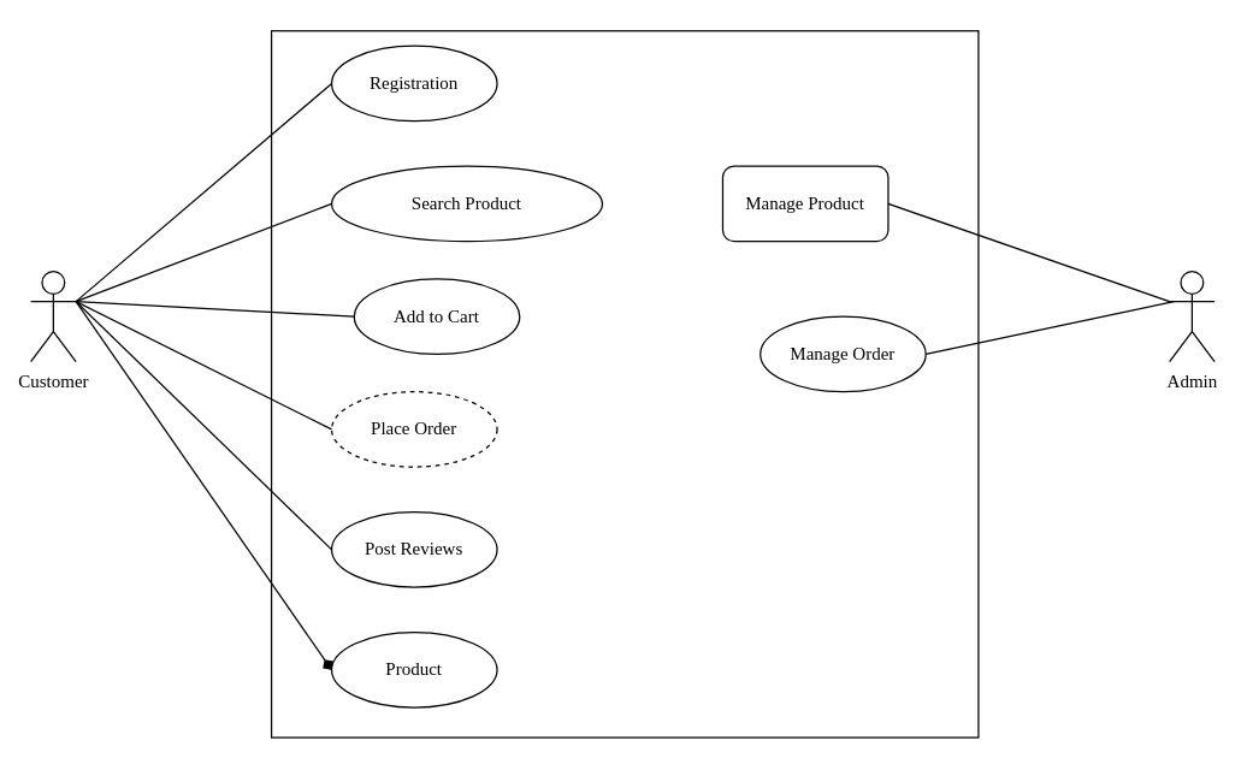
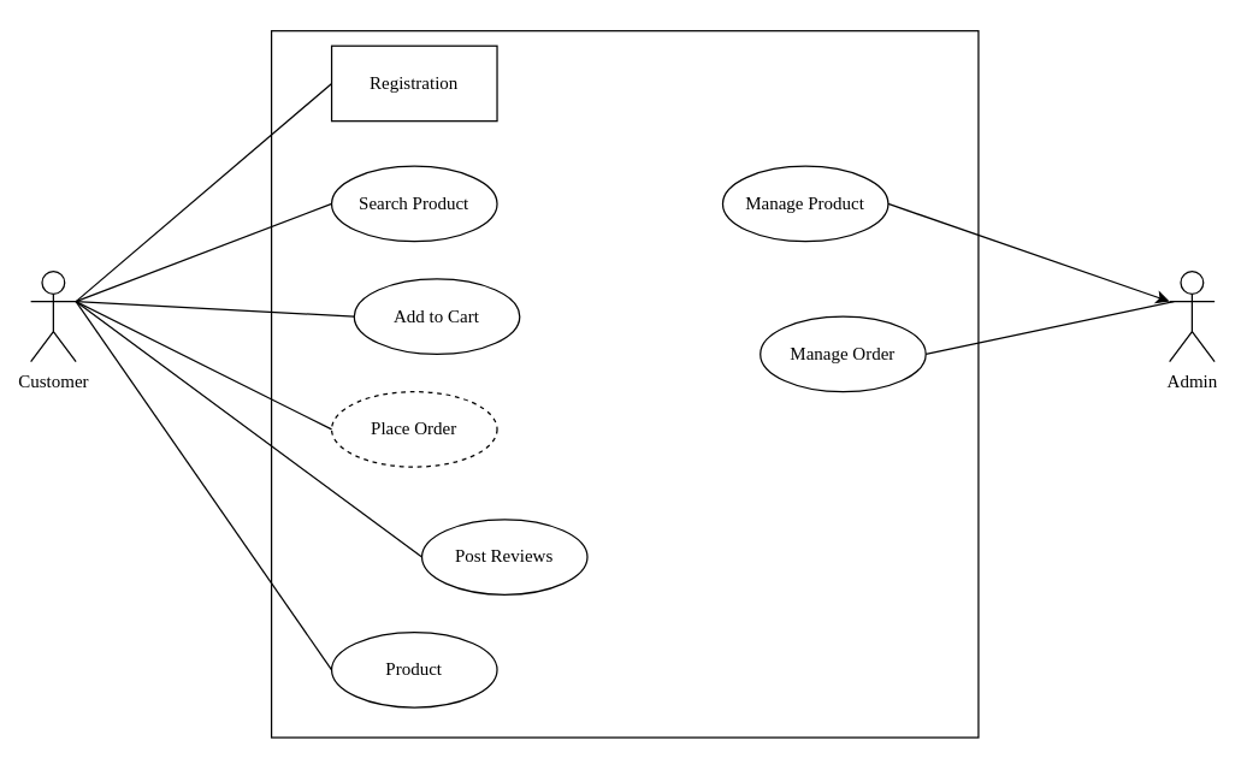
- <mxCell id="5" value="&lt;font face=&quot;Times New Roman&quot;&gt;Registration&lt;/font&gt;" style="ellipse;whiteSpace=wrap;html=1;fillColor=none;" vertex="1" parent="1"><mxGeometry x="220" y="30" width="110" height="50" as="geometry" /></mxCell>
+ <mxCell id="5" value="&lt;font face=&quot;Times New Roman&quot;&gt;Registration&lt;/font&gt;" style="whiteSpace=wrap;html=1;fillColor=none;rounded=0;" vertex="1" parent="1"><mxGeometry x="220" y="30" width="110" height="50" as="geometry" /></mxCell>
- <mxCell id="6" value="&lt;font face=&quot;Times New Roman&quot;&gt;Search Product&lt;/font&gt;" style="ellipse;whiteSpace=wrap;html=1;fillColor=none;" vertex="1" parent="1"><mxGeometry x="220" y="110" width="180" height="50" as="geometry" /></mxCell>
+ <mxCell id="6" value="&lt;font face=&quot;Times New Roman&quot;&gt;Search Product&lt;/font&gt;" style="ellipse;whiteSpace=wrap;html=1;fillColor=none;" vertex="1" parent="1"><mxGeometry x="220" y="110" width="110" height="50" as="geometry" /></mxCell>
- <mxCell id="15" value="&lt;font face=&quot;Times New Roman&quot;&gt;Manage Product&lt;/font&gt;" style="whiteSpace=wrap;html=1;fillColor=none;rounded=1;" vertex="1" parent="1"><mxGeometry x="480" y="110" width="110" height="50" as="geometry" /></mxCell>
+ <mxCell id="15" value="&lt;font face=&quot;Times New Roman&quot;&gt;Manage Product&lt;/font&gt;" style="ellipse;whiteSpace=wrap;html=1;fillColor=none;" vertex="1" parent="1"><mxGeometry x="480" y="110" width="110" height="50" as="geometry" /></mxCell>
- <mxCell id="19" value="" style="endArrow=none;html=1;rounded=0;entryX=0;entryY=0.333;entryDx=0;entryDy=0;entryPerimeter=0;exitX=1;exitY=0.5;exitDx=0;exitDy=0;" edge="1" parent="1" source="15" target="3"><mxGeometry width="50" height="50" relative="1" as="geometry"><mxPoint x="580" y="145" as="sourcePoint" /><mxPoint x="750" y="0" as="targetPoint" /></mxGeometry></mxCell>
+ <mxCell id="19" value="" style="endArrow=classic;html=1;rounded=0;entryX=0;entryY=0.333;entryDx=0;entryDy=0;entryPerimeter=0;exitX=1;exitY=0.5;exitDx=0;exitDy=0;" edge="1" parent="1" source="15" target="3"><mxGeometry width="50" height="50" relative="1" as="geometry"><mxPoint x="580" y="145" as="sourcePoint" /><mxPoint x="750" y="0" as="targetPoint" /></mxGeometry></mxCell>
- <mxCell id="9" value="&lt;font face=&quot;Times New Roman&quot;&gt;Post Reviews&lt;/font&gt;" style="ellipse;whiteSpace=wrap;html=1;fillColor=none;" vertex="1" parent="1"><mxGeometry x="220" y="340" width="110" height="50" as="geometry" /></mxCell>
+ <mxCell id="9" value="&lt;font face=&quot;Times New Roman&quot;&gt;Post Reviews&lt;/font&gt;" style="ellipse;whiteSpace=wrap;html=1;fillColor=none;" vertex="1" parent="1"><mxGeometry x="280" y="345" width="110" height="50" as="geometry" /></mxCell>
- <mxCell id="18" value="" style="endArrow=diamond;html=1;rounded=0;entryX=0;entryY=0.5;entryDx=0;entryDy=0;exitX=1;exitY=0.333;exitDx=0;exitDy=0;exitPerimeter=0;" edge="1" parent="1" source="2" target="17"><mxGeometry width="50" height="50" relative="1" as="geometry"><mxPoint x="60" y="210" as="sourcePoint" /><mxPoint x="230" y="220" as="targetPoint" /></mxGeometry></mxCell>
+ <mxCell id="18" value="" style="endArrow=none;html=1;rounded=0;entryX=0;entryY=0.5;entryDx=0;entryDy=0;exitX=1;exitY=0.333;exitDx=0;exitDy=0;exitPerimeter=0;" edge="1" parent="1" source="2" target="17"><mxGeometry width="50" height="50" relative="1" as="geometry"><mxPoint x="60" y="210" as="sourcePoint" /><mxPoint x="230" y="220" as="targetPoint" /></mxGeometry></mxCell>
